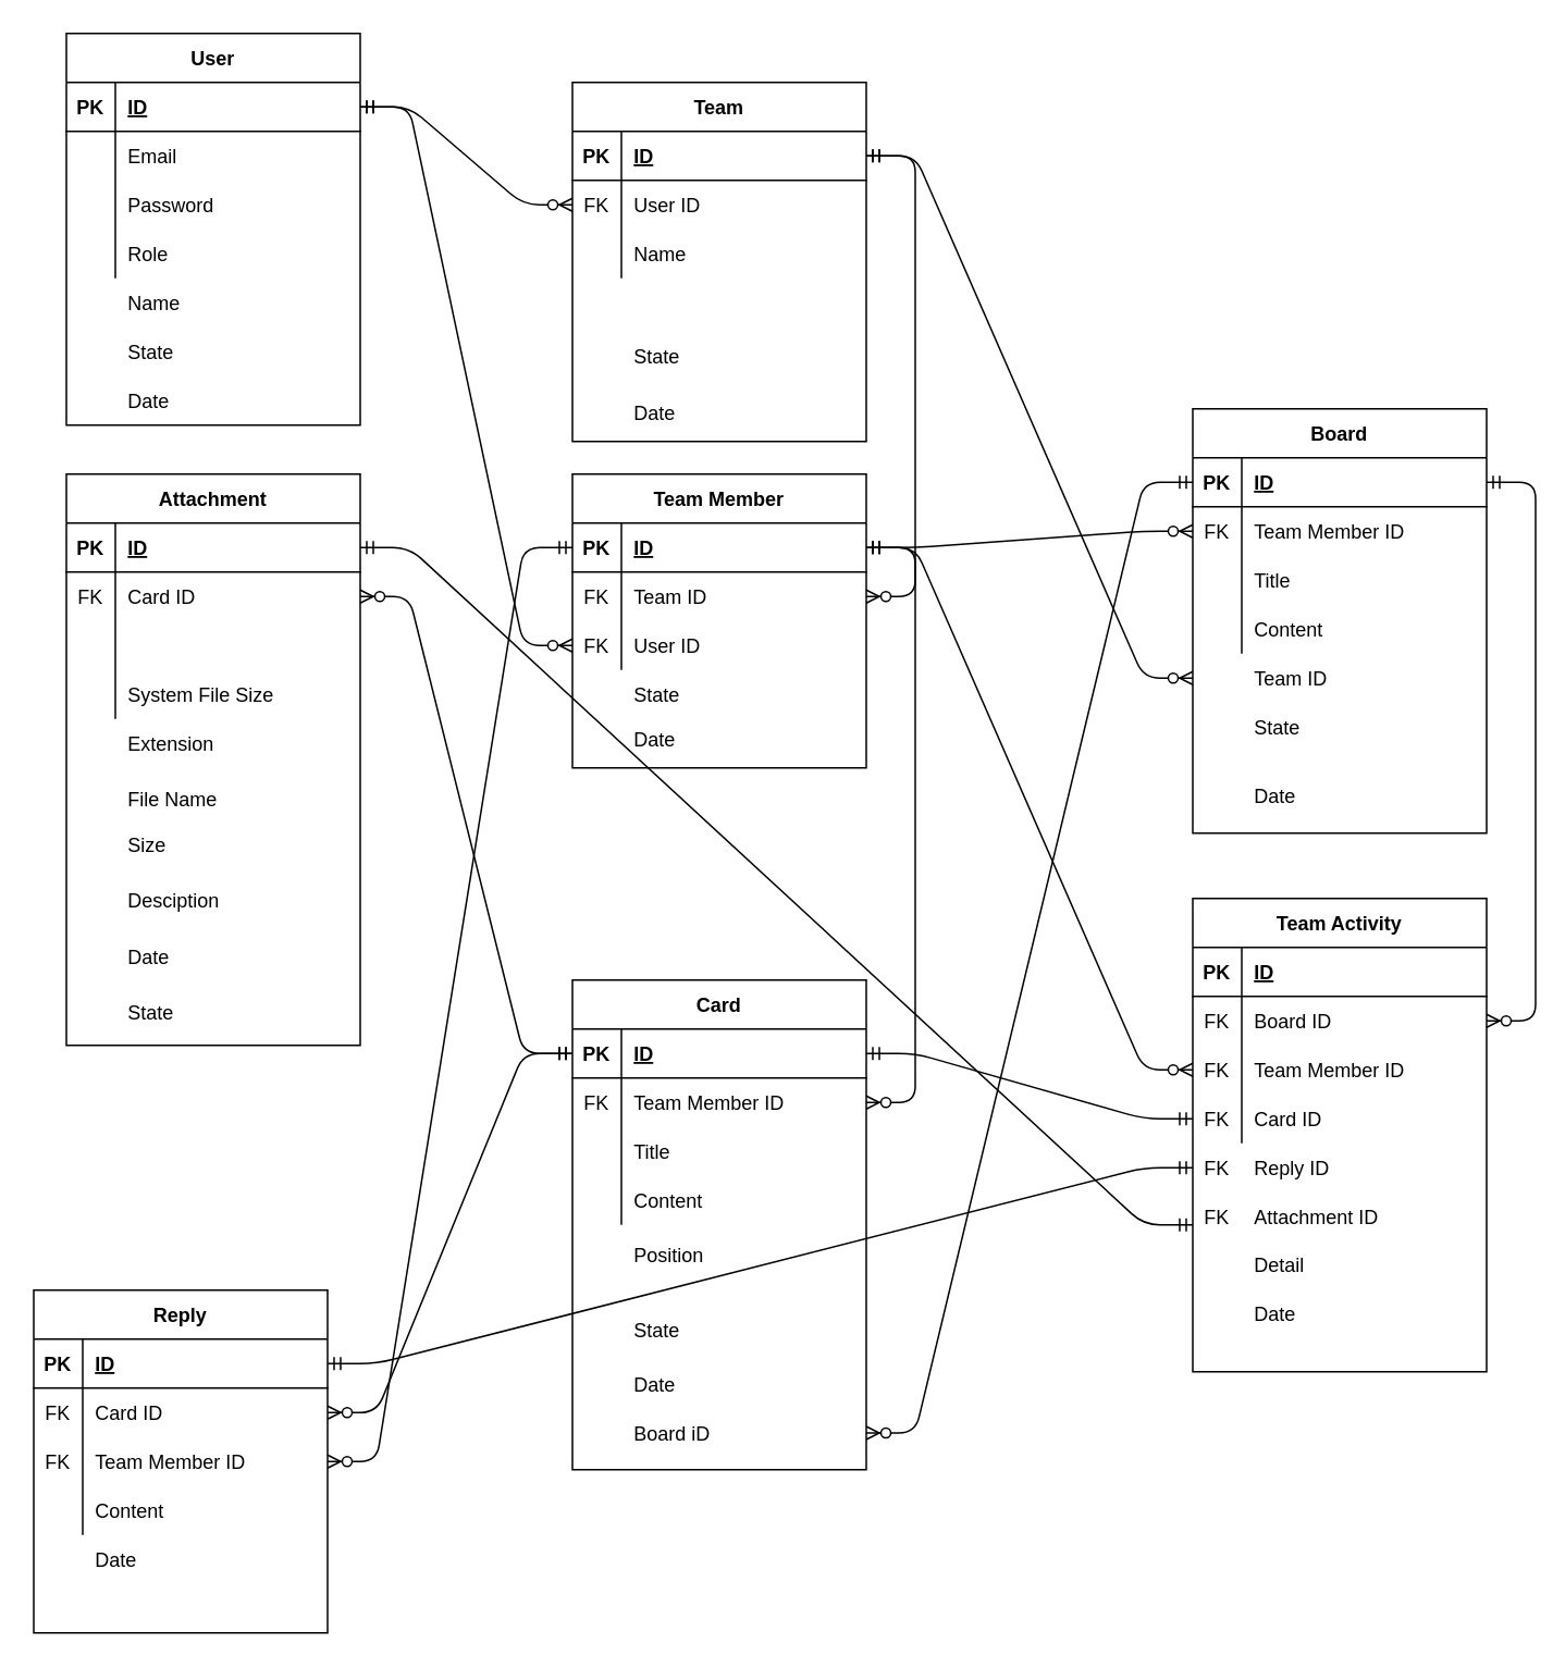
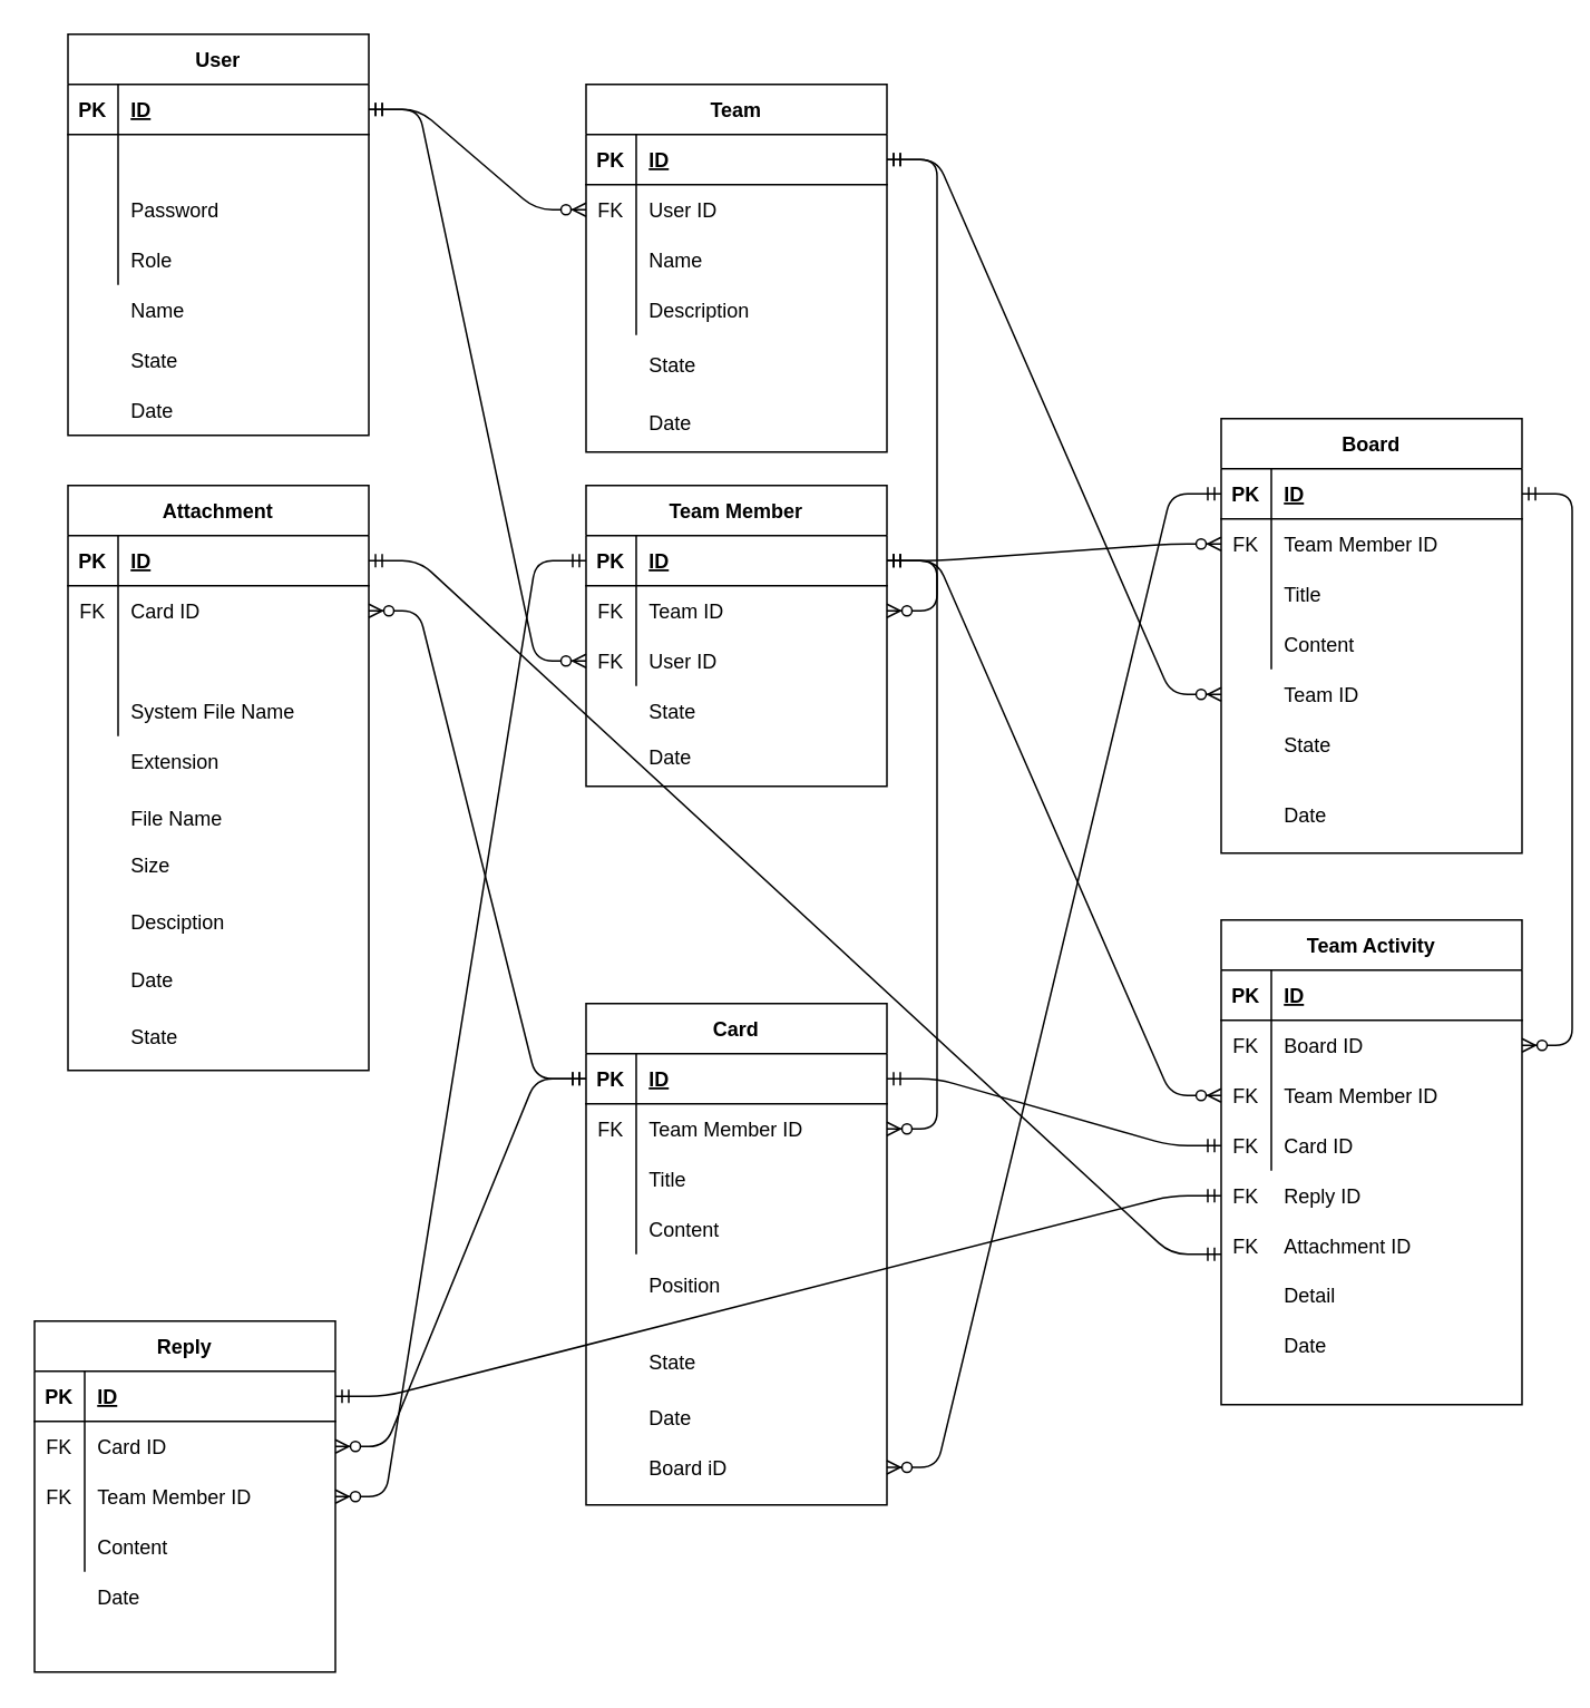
- <mxCell id="67" value="Email" style="shape=partialRectangle;connectable=0;fillColor=none;top=0;left=0;bottom=0;right=0;align=left;spacingLeft=6;overflow=hidden;" parent="65" vertex="1"><mxGeometry x="30" width="150" height="30" as="geometry" /></mxCell>
+ <mxCell id="112" value="Description" style="shape=partialRectangle;connectable=0;fillColor=none;top=0;left=0;bottom=0;right=0;align=left;spacingLeft=6;overflow=hidden;" parent="110" vertex="1"><mxGeometry x="30" width="150" height="30" as="geometry" /></mxCell>
- <mxCell id="198" value="System File Size" style="shape=partialRectangle;connectable=0;fillColor=none;top=0;left=0;bottom=0;right=0;align=left;spacingLeft=6;overflow=hidden;" parent="196" vertex="1"><mxGeometry x="30" width="150" height="30" as="geometry" /></mxCell>
+ <mxCell id="198" value="System File Name" style="shape=partialRectangle;connectable=0;fillColor=none;top=0;left=0;bottom=0;right=0;align=left;spacingLeft=6;overflow=hidden;" parent="196" vertex="1"><mxGeometry x="30" width="150" height="30" as="geometry" /></mxCell>
